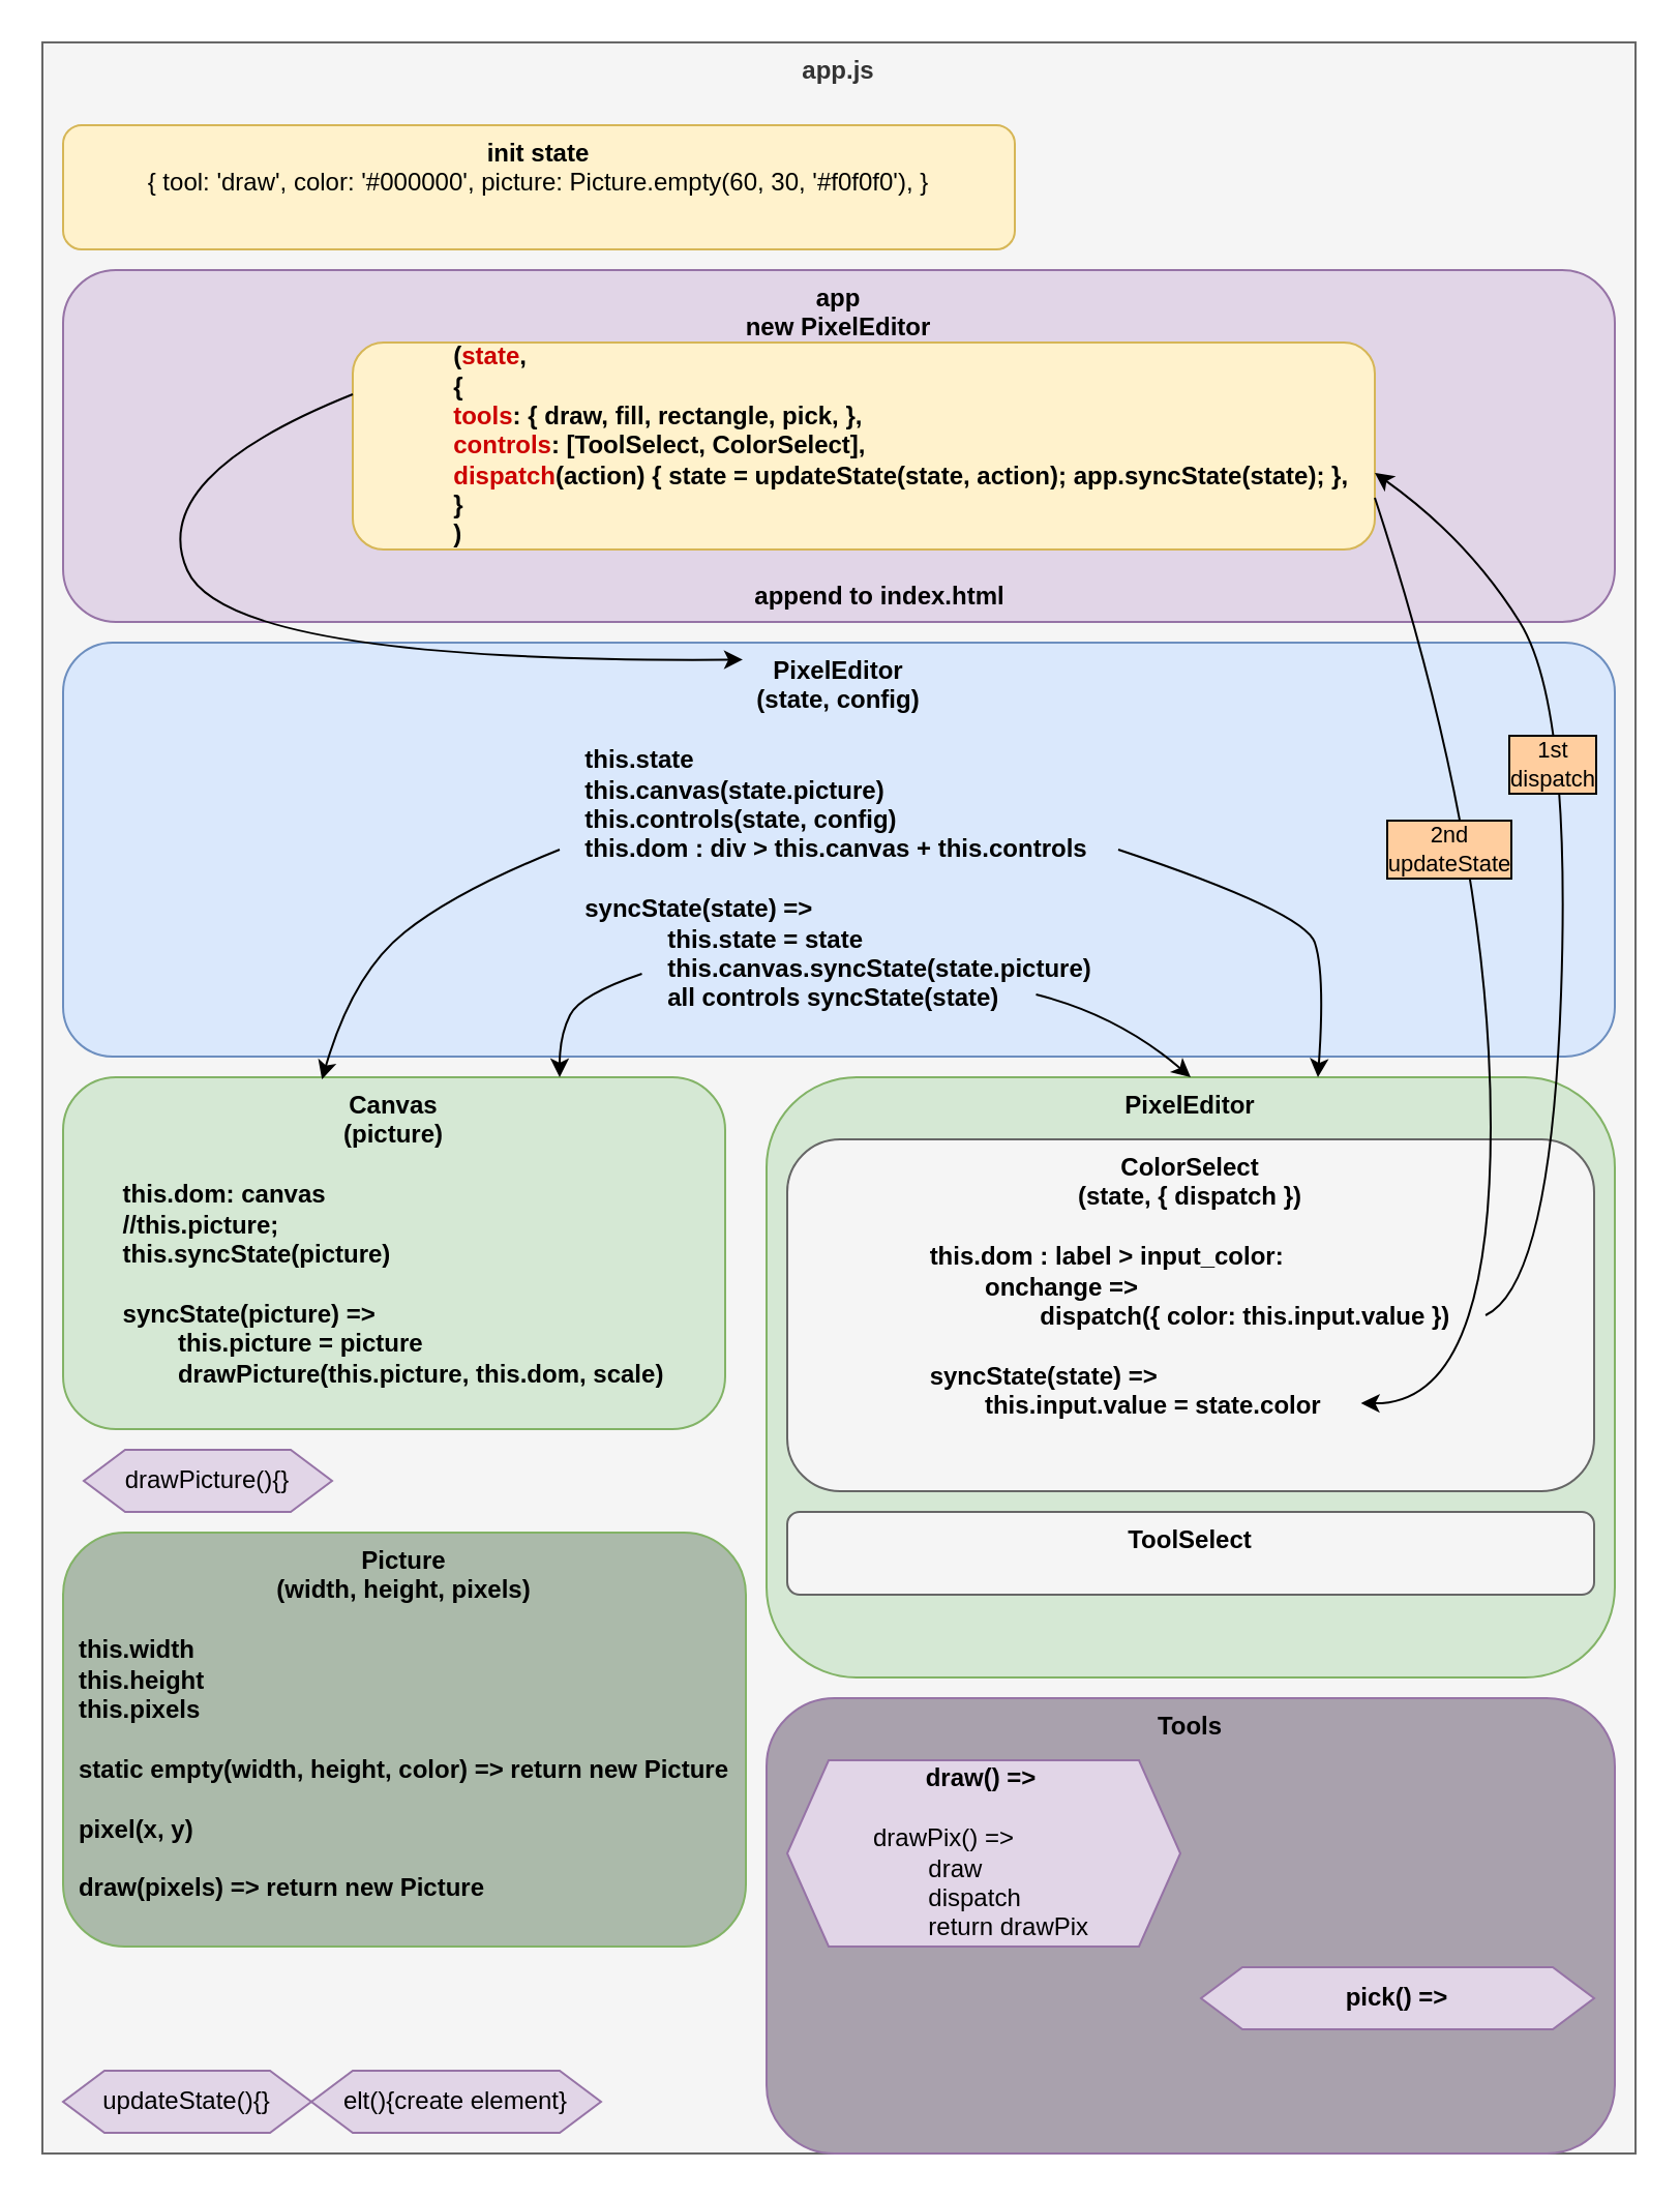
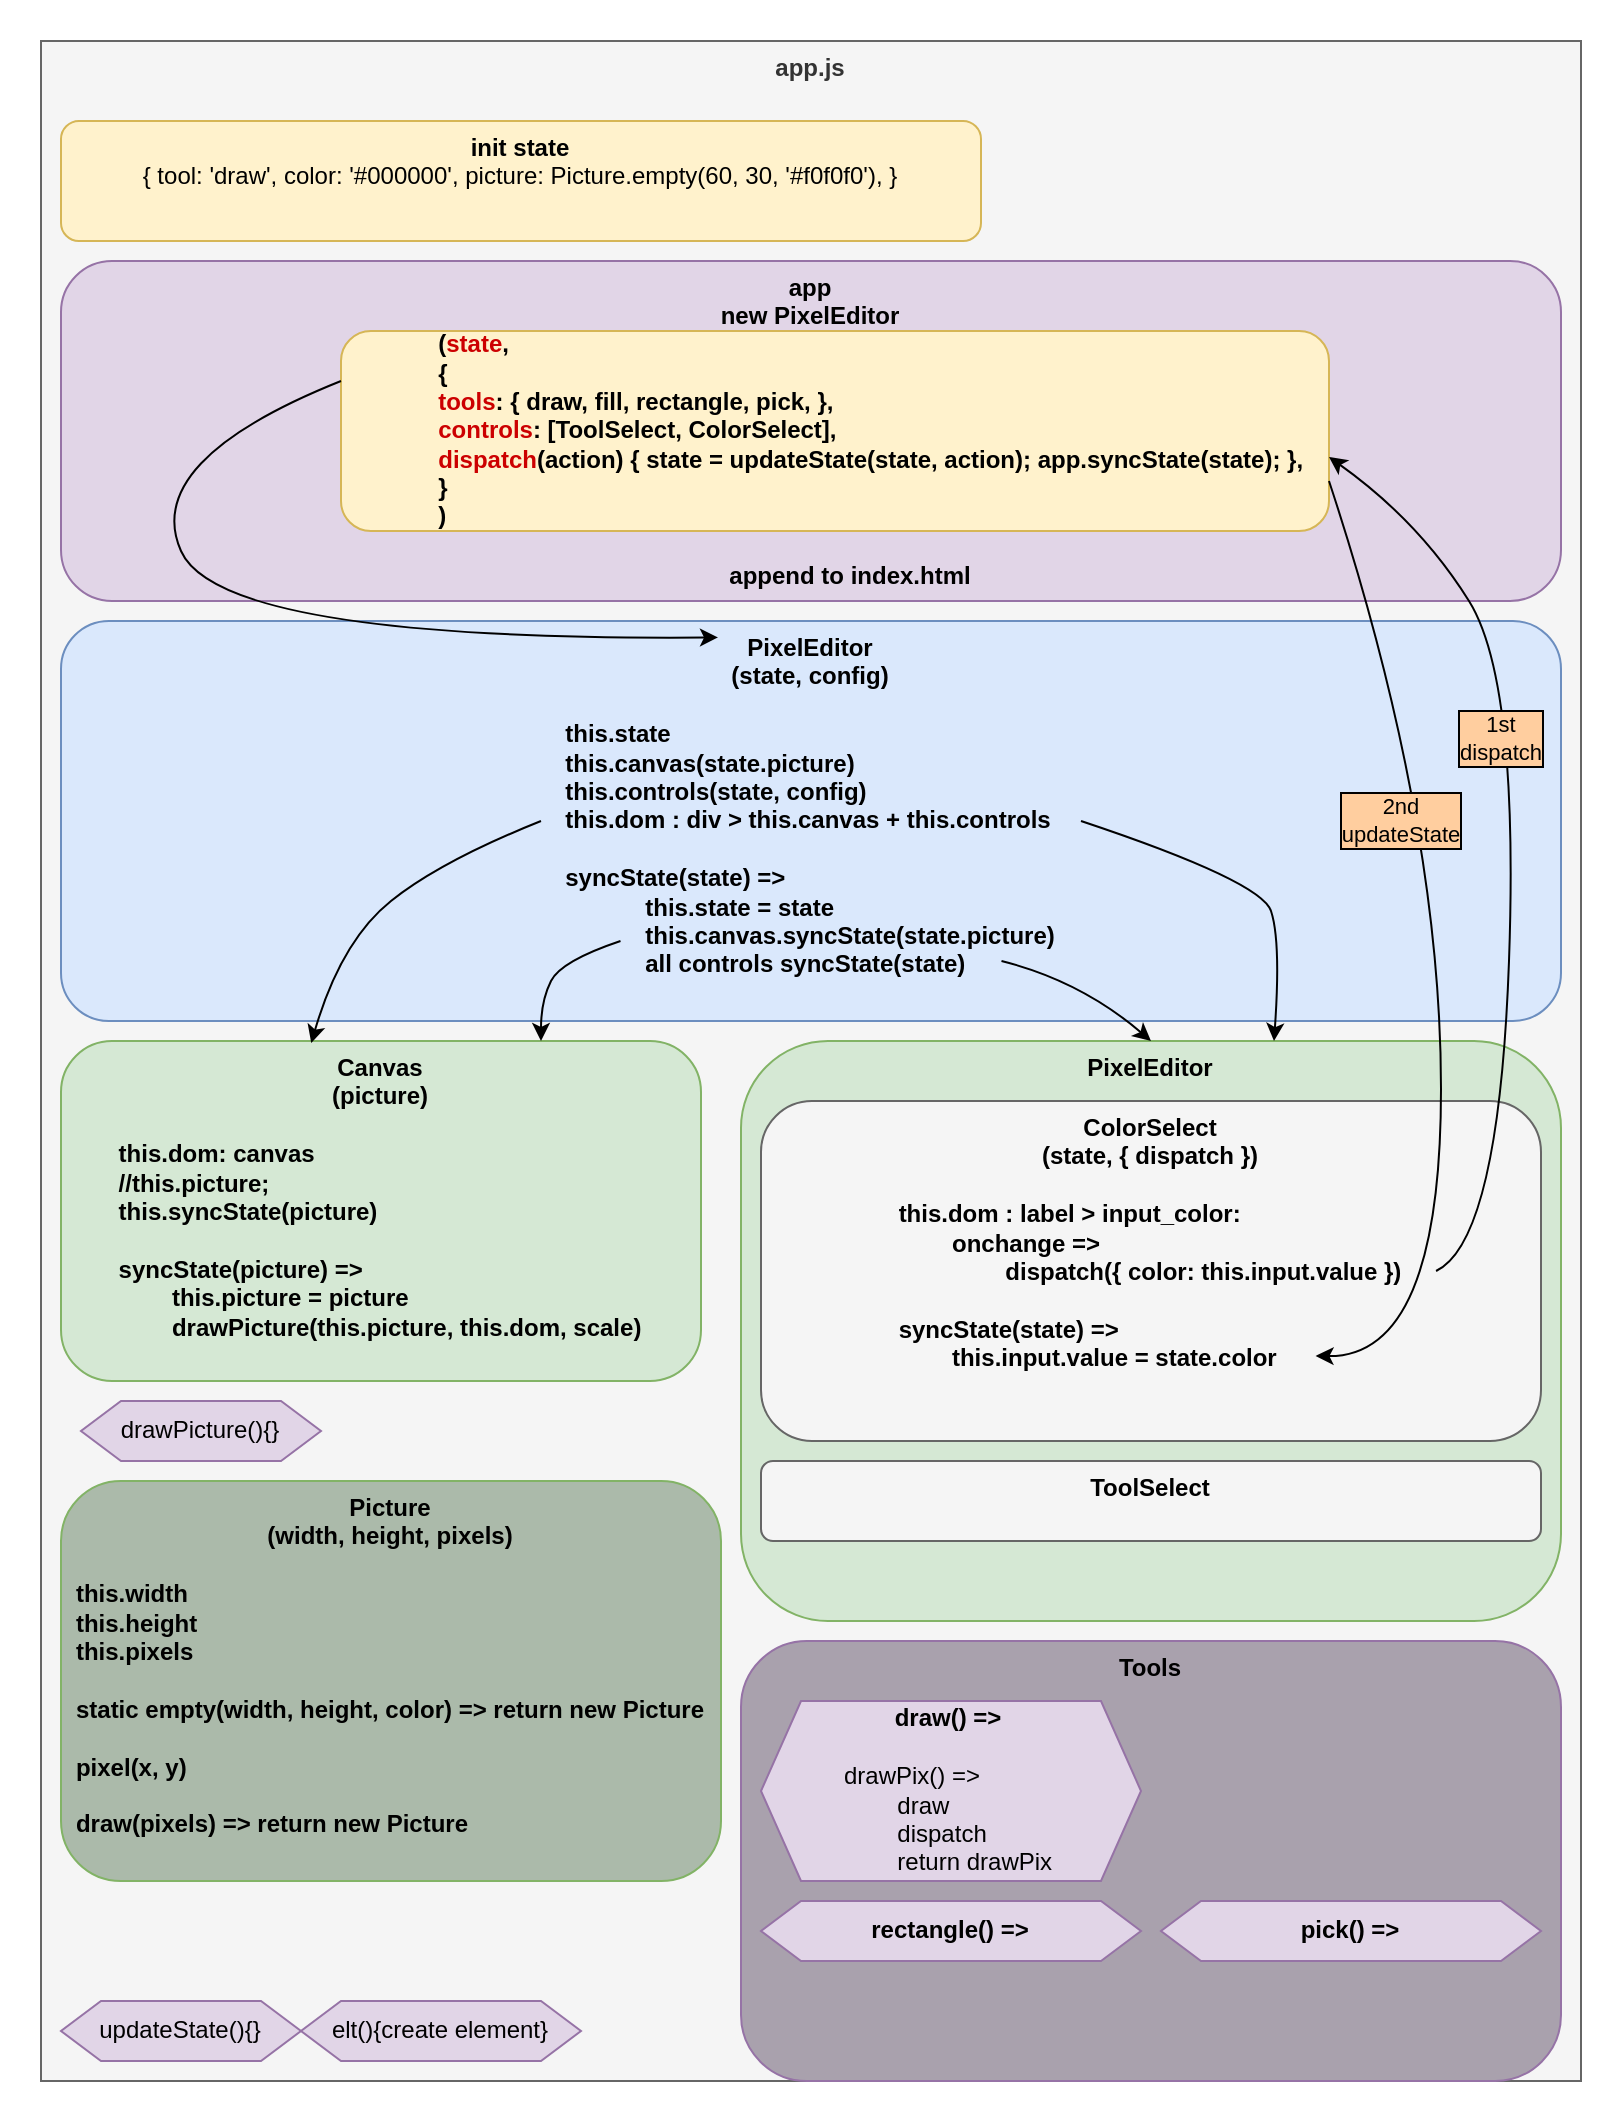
+ <mxCell id="27" value="rectangle() =&amp;gt;" style="shape=hexagon;perimeter=hexagonPerimeter2;whiteSpace=wrap;html=1;fixedSize=1;fillColor=#e1d5e7;strokeColor=#9673a6;fontStyle=1" vertex="1" parent="1"><mxGeometry x="380" y="950" width="190" height="30" as="geometry" /></mxCell>
